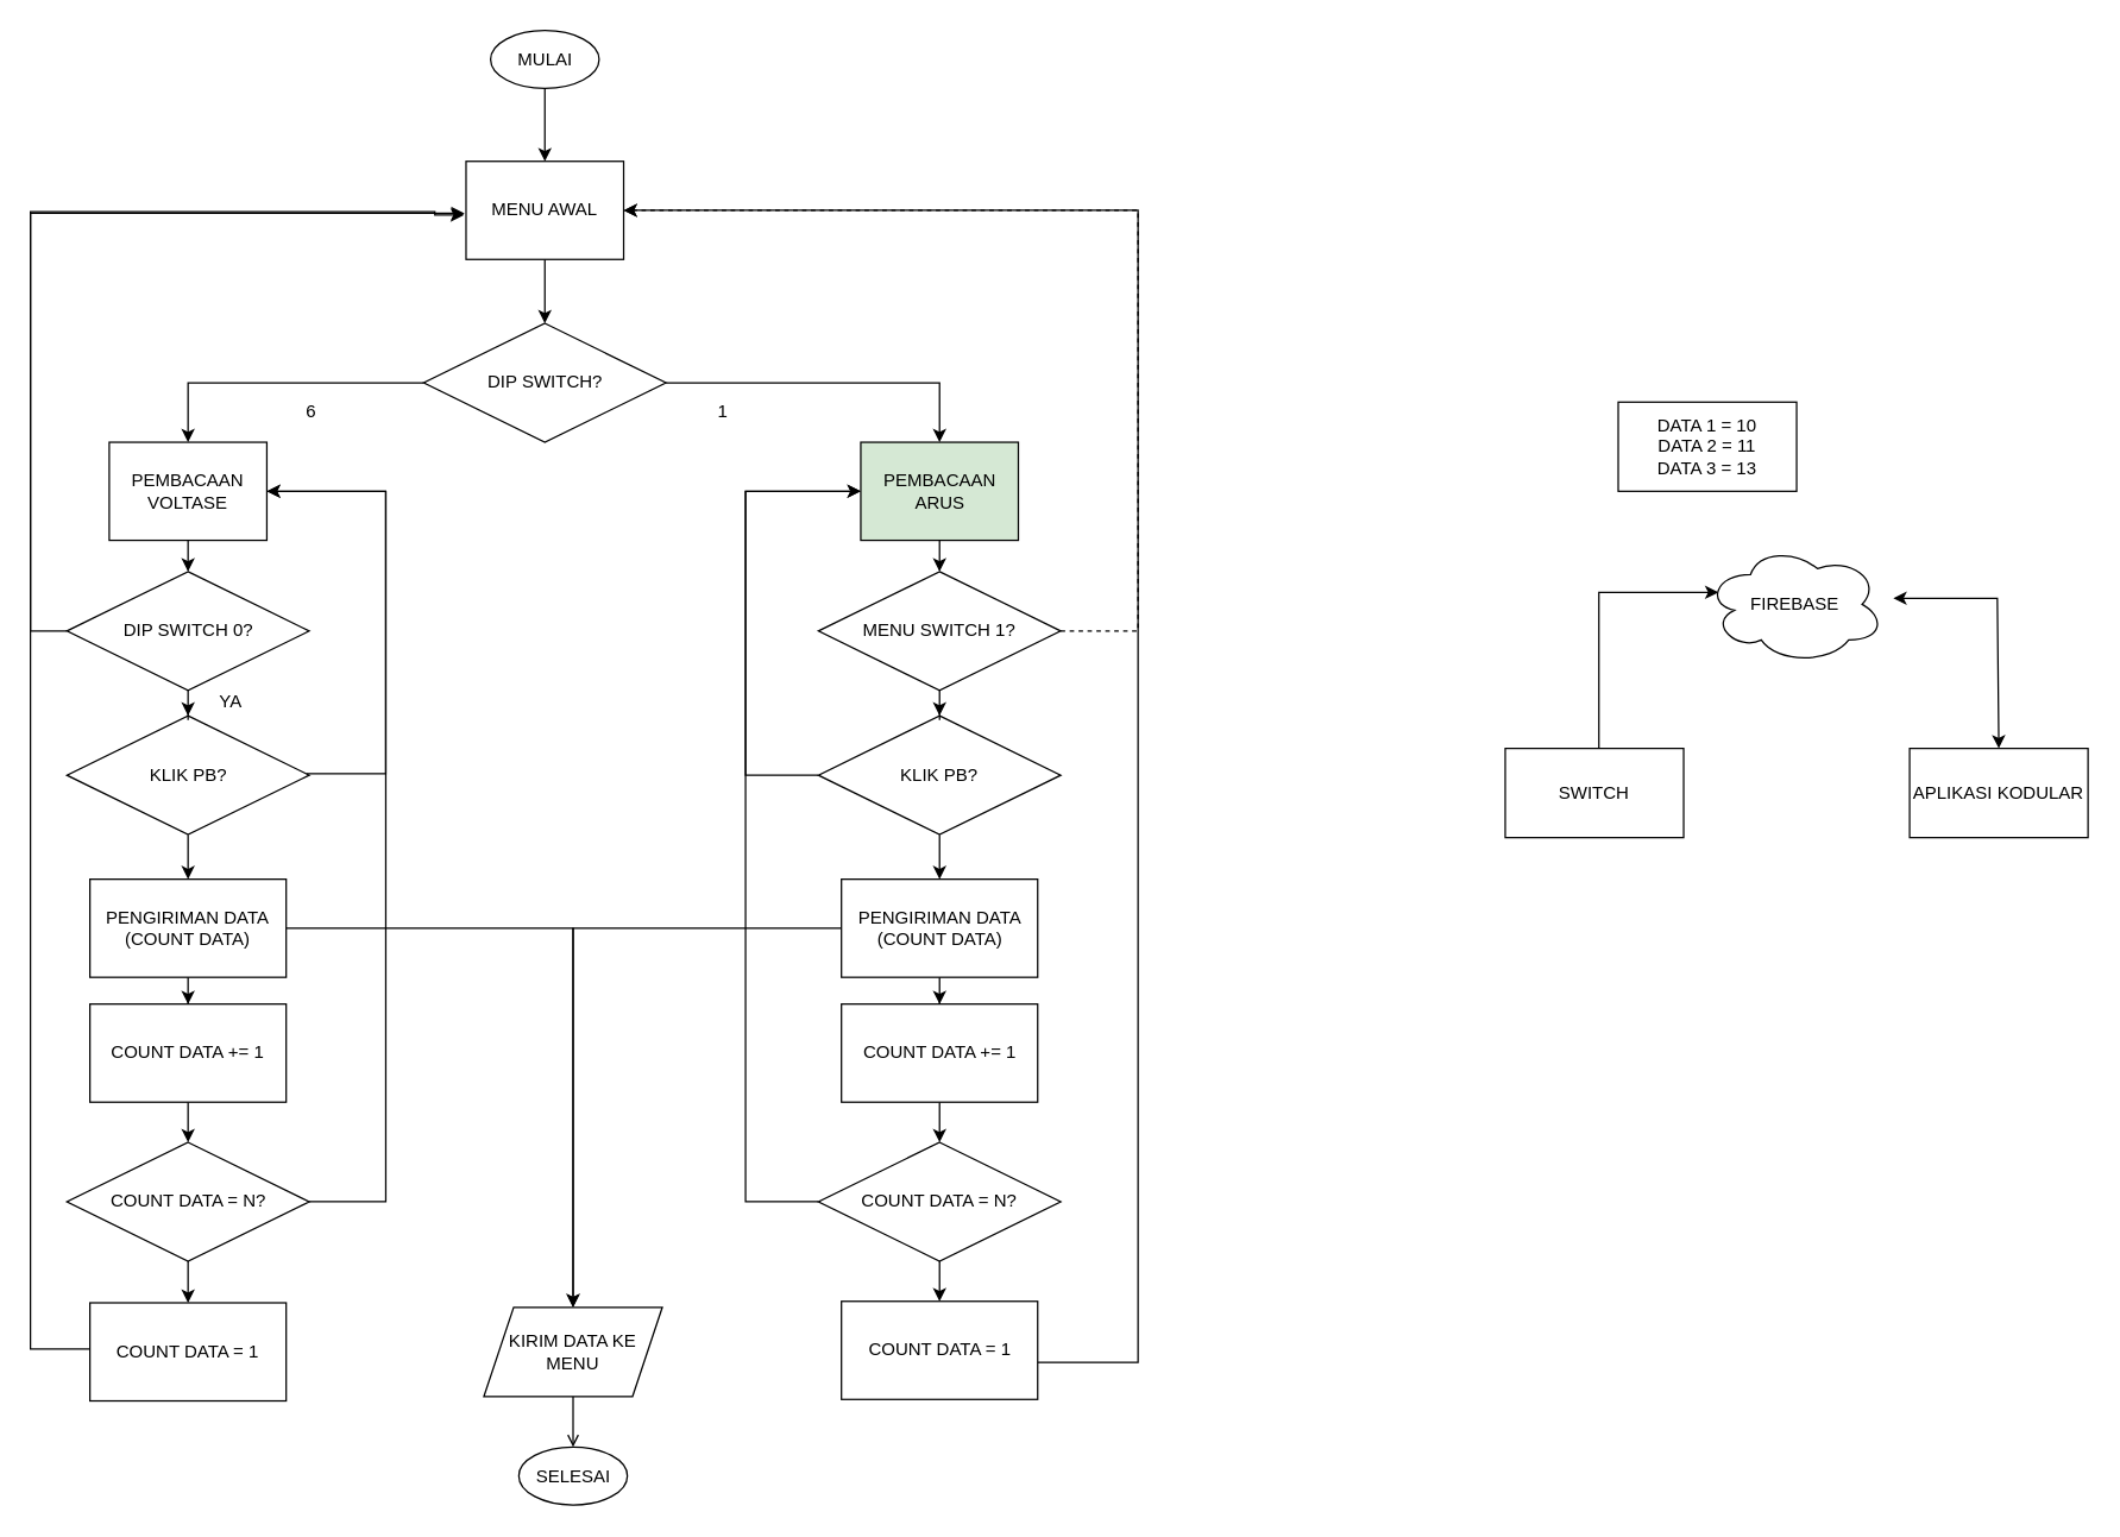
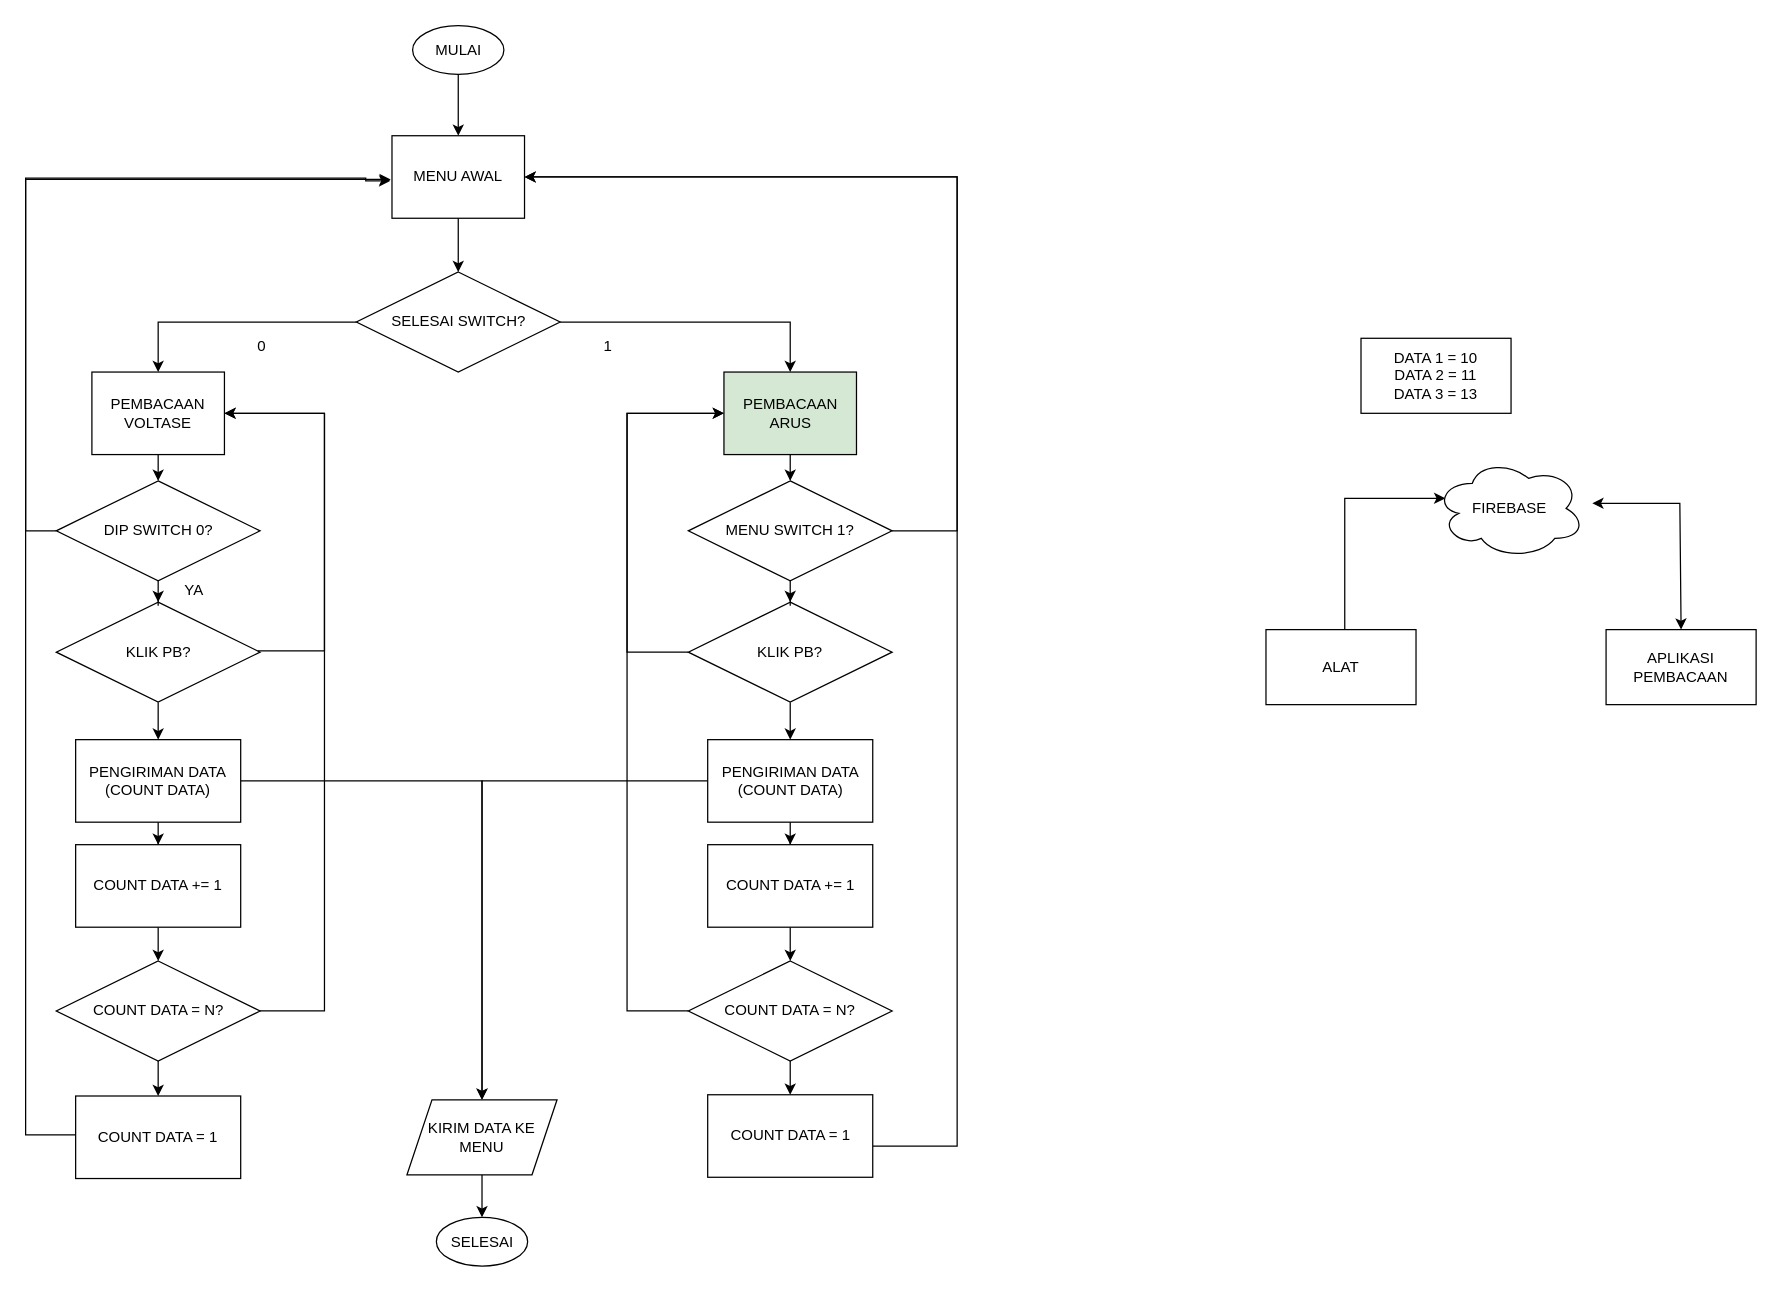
- <mxCell id="9" value="DIP SWITCH?" style="rhombus;whiteSpace=wrap;html=1;" vertex="1" parent="1"><mxGeometry x="284.5" y="217" width="163" height="80" as="geometry" /></mxCell>
+ <mxCell id="9" value="SELESAI SWITCH?" style="rhombus;whiteSpace=wrap;html=1;" vertex="1" parent="1"><mxGeometry x="284.5" y="217" width="163" height="80" as="geometry" /></mxCell>
- <mxCell id="11" value="6" style="text;html=1;strokeColor=none;fillColor=none;align=center;verticalAlign=middle;whiteSpace=wrap;rounded=0;" vertex="1" parent="1"><mxGeometry x="179" y="262" width="60" height="30" as="geometry" /></mxCell>
+ <mxCell id="11" value="0" style="text;html=1;strokeColor=none;fillColor=none;align=center;verticalAlign=middle;whiteSpace=wrap;rounded=0;" vertex="1" parent="1"><mxGeometry x="179" y="262" width="60" height="30" as="geometry" /></mxCell>
- <mxCell id="49" style="edgeStyle=orthogonalEdgeStyle;rounded=0;orthogonalLoop=1;jettySize=auto;html=1;entryX=1;entryY=0.5;entryDx=0;entryDy=0;dashed=1;" edge="1" parent="1" source="50" target="29"><mxGeometry relative="1" as="geometry"><Array as="points"><mxPoint x="765" y="424" /><mxPoint x="765" y="141" /></Array></mxGeometry></mxCell>
+ <mxCell id="49" style="edgeStyle=orthogonalEdgeStyle;rounded=0;orthogonalLoop=1;jettySize=auto;html=1;entryX=1;entryY=0.5;entryDx=0;entryDy=0;" edge="1" parent="1" source="50" target="29"><mxGeometry relative="1" as="geometry"><Array as="points"><mxPoint x="765" y="424" /><mxPoint x="765" y="141" /></Array></mxGeometry></mxCell>
- <mxCell id="17" value="SWITCH" style="rounded=0;whiteSpace=wrap;html=1;" vertex="1" parent="1"><mxGeometry x="1012" y="503" width="120" height="60" as="geometry" /></mxCell>
+ <mxCell id="17" value="ALAT" style="rounded=0;whiteSpace=wrap;html=1;" vertex="1" parent="1"><mxGeometry x="1012" y="503" width="120" height="60" as="geometry" /></mxCell>
- <mxCell id="19" value="APLIKASI KODULAR" style="rounded=0;whiteSpace=wrap;html=1;" vertex="1" parent="1"><mxGeometry x="1284" y="503" width="120" height="60" as="geometry" /></mxCell>
+ <mxCell id="19" value="APLIKASI PEMBACAAN" style="rounded=0;whiteSpace=wrap;html=1;" vertex="1" parent="1"><mxGeometry x="1284" y="503" width="120" height="60" as="geometry" /></mxCell>
- <mxCell id="51" value="" style="edgeStyle=orthogonalEdgeStyle;rounded=0;orthogonalLoop=1;jettySize=auto;html=1;endArrow=open;" edge="1" parent="1" source="52" target="53"><mxGeometry relative="1" as="geometry" /></mxCell>
+ <mxCell id="51" value="" style="edgeStyle=orthogonalEdgeStyle;rounded=0;orthogonalLoop=1;jettySize=auto;html=1;" edge="1" parent="1" source="52" target="53"><mxGeometry relative="1" as="geometry" /></mxCell>
